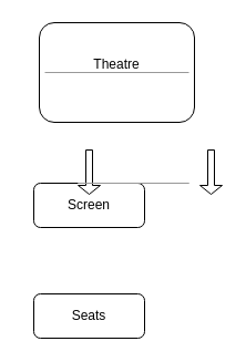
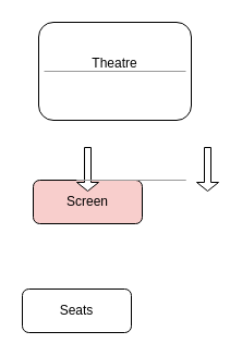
- <mxCell id="4" value="Screen" style="rounded=1;whiteSpace=wrap;html=1;" vertex="1" parent="1"><mxGeometry x="30" y="165" width="100" height="40" as="geometry" /></mxCell>
+ <mxCell id="4" value="Screen" style="rounded=1;whiteSpace=wrap;html=1;fillColor=#f8cecc;" vertex="1" parent="1"><mxGeometry x="30" y="165" width="100" height="40" as="geometry" /></mxCell>
- <mxCell id="6" value="Seats" style="rounded=1;whiteSpace=wrap;html=1;" vertex="1" parent="1"><mxGeometry x="30" y="265" width="100" height="40" as="geometry" /></mxCell>
+ <mxCell id="6" value="Seats" style="rounded=1;whiteSpace=wrap;html=1;" vertex="1" parent="1"><mxGeometry x="20" y="265" width="100" height="40" as="geometry" /></mxCell>
